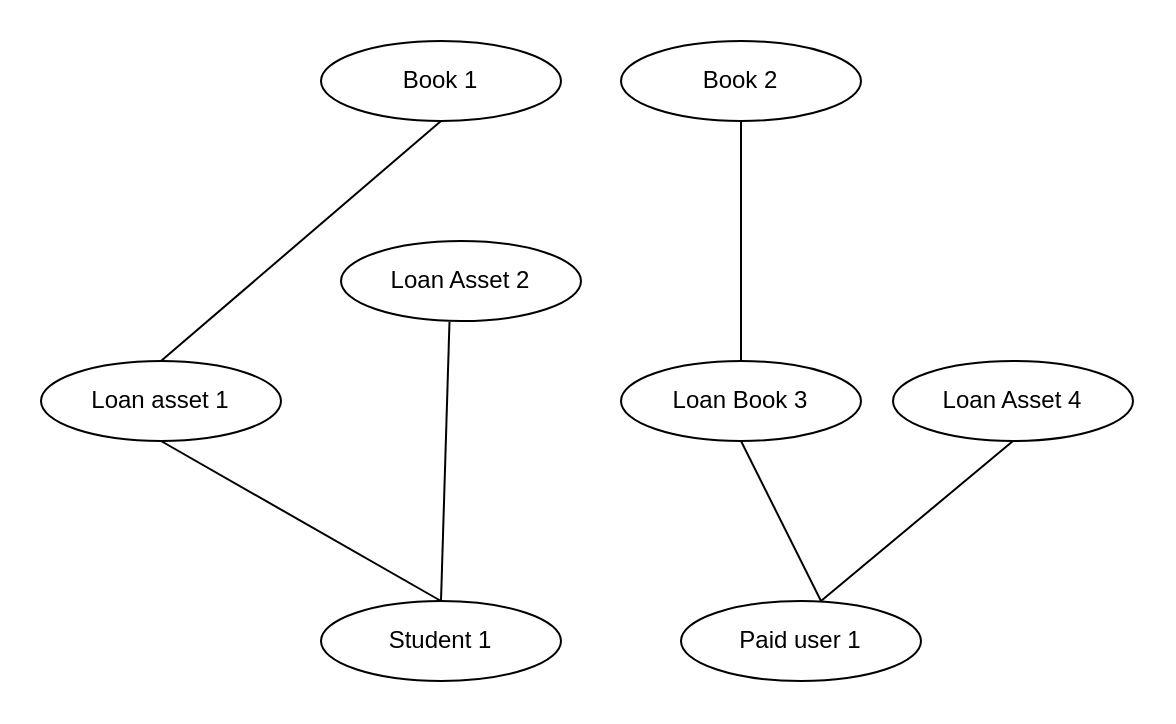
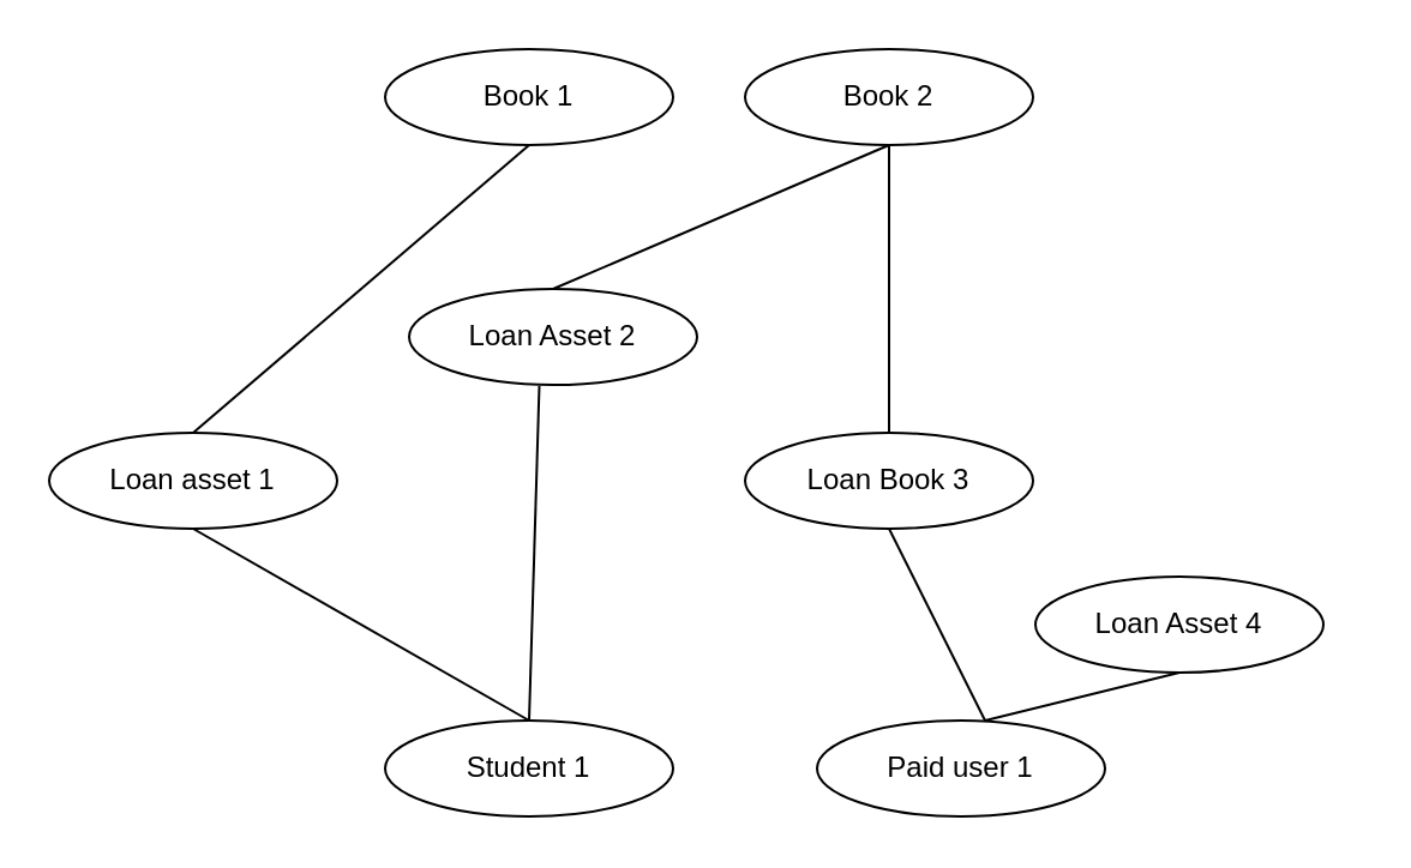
+ <mxCell id="12" value="" style="endArrow=none;html=1;rounded=0;entryX=0.5;entryY=1;entryDx=0;entryDy=0;exitX=0.5;exitY=0;exitDx=0;exitDy=0;" parent="1" source="7" target="3" edge="1"><mxGeometry width="50" height="50" relative="1" as="geometry"><mxPoint x="370" y="180" as="sourcePoint" /><mxPoint x="420" y="130" as="targetPoint" /></mxGeometry></mxCell>
- <mxCell id="14" value="Loan Asset 4" style="ellipse;whiteSpace=wrap;html=1;" parent="1" vertex="1"><mxGeometry x="446" y="180" width="120" height="40" as="geometry" /></mxCell>
+ <mxCell id="14" value="Loan Asset 4" style="ellipse;whiteSpace=wrap;html=1;" parent="1" vertex="1"><mxGeometry x="431" y="240" width="120" height="40" as="geometry" /></mxCell>
